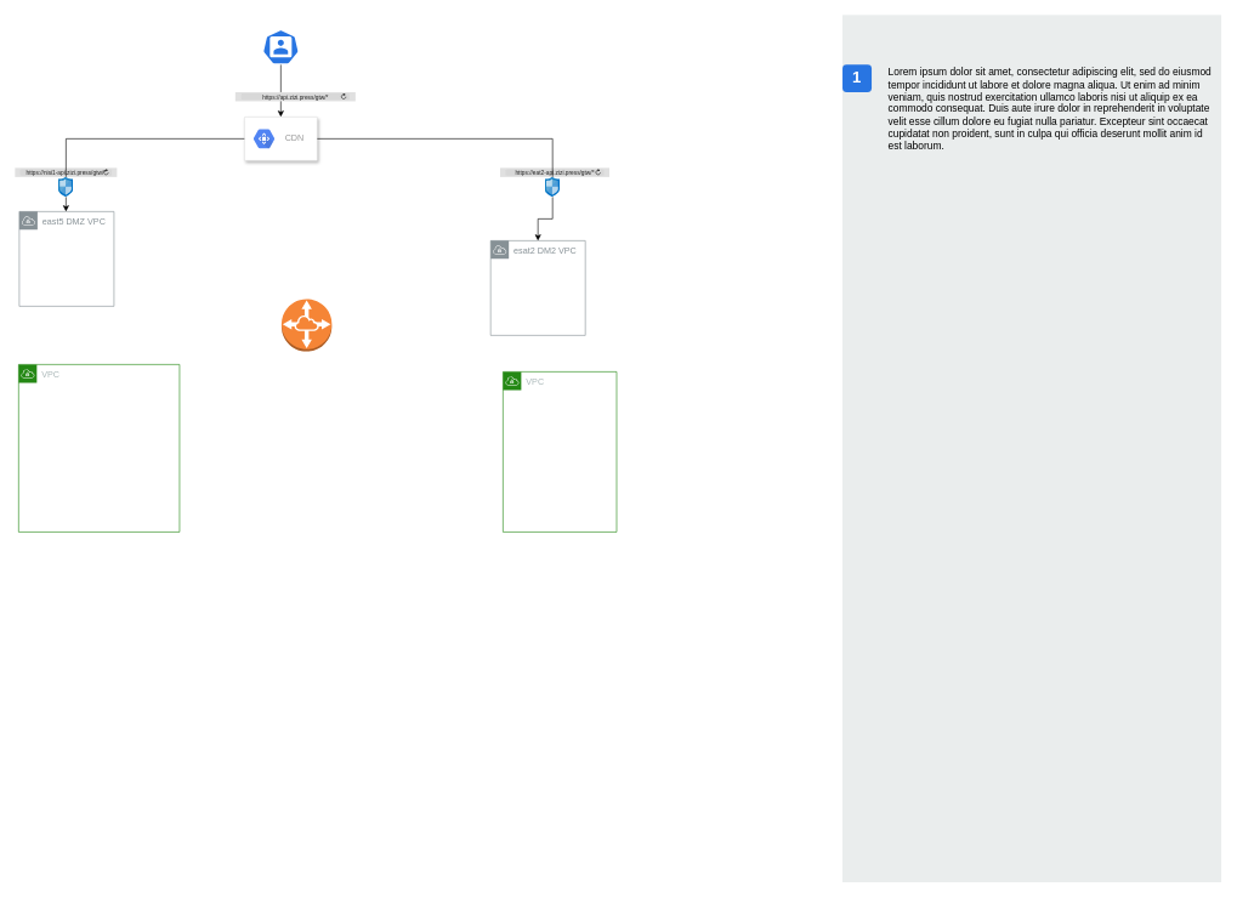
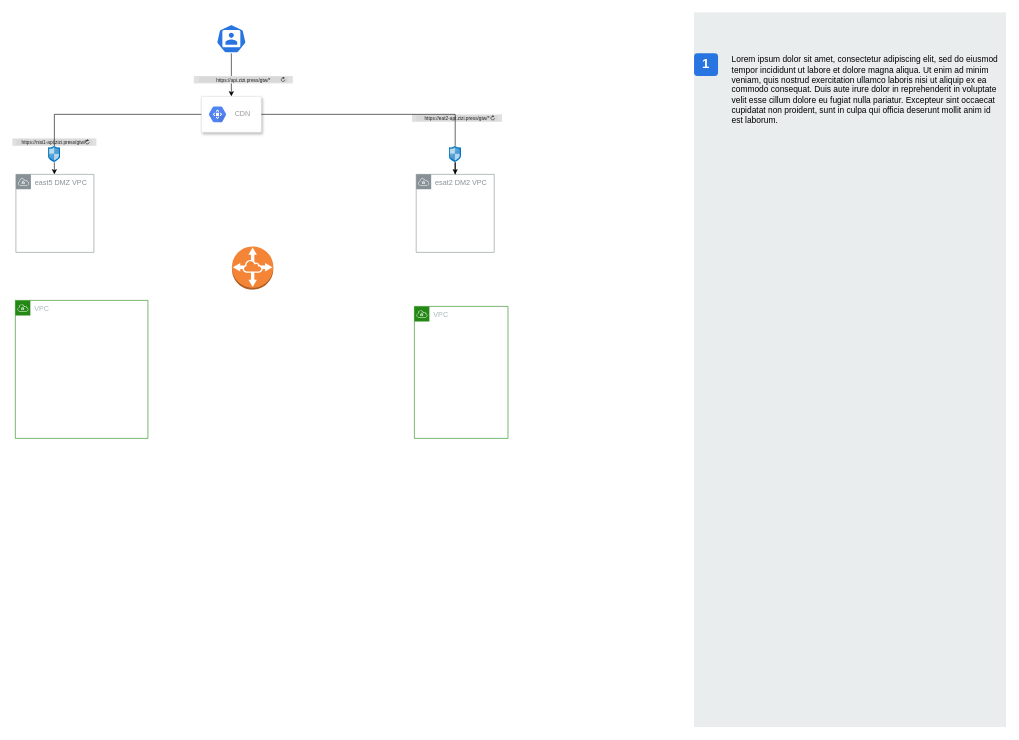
- <mxCell id="15" value="https://eat2-api.zizi.press/gtw/*" style="html=1;strokeWidth=1;shadow=0;dashed=0;shape=mxgraph.ios7ui.url;fillColor=#e0e0e0;strokeColor=#c0c0c0;buttonText=;strokeColor2=#222222;fontColor=#222222;fontSize=8;spacingTop=2;align=center;" vertex="1" parent="1"><mxGeometry x="686" y="230" width="150" height="12.5" as="geometry" /></mxCell>
+ <mxCell id="15" value="https://eat2-api.zizi.press/gtw/*" style="html=1;strokeWidth=1;shadow=0;dashed=0;shape=mxgraph.ios7ui.url;fillColor=#e0e0e0;strokeColor=#c0c0c0;buttonText=;strokeColor2=#222222;fontColor=#222222;fontSize=8;spacingTop=2;align=center;" vertex="1" parent="1"><mxGeometry x="686" y="190" width="150" height="12.5" as="geometry" /></mxCell>
- <mxCell id="13" value="esat2 DM2 VPC" style="sketch=0;outlineConnect=0;gradientColor=none;html=1;whiteSpace=wrap;fontSize=12;fontStyle=0;shape=mxgraph.aws4.group;grIcon=mxgraph.aws4.group_vpc;strokeColor=#879196;fillColor=none;verticalAlign=top;align=left;spacingLeft=30;fontColor=#879196;dashed=0;" vertex="1" parent="1"><mxGeometry x="673" y="330" width="130" height="130" as="geometry" /></mxCell>
+ <mxCell id="13" value="esat2 DM2 VPC" style="sketch=0;outlineConnect=0;gradientColor=none;html=1;whiteSpace=wrap;fontSize=12;fontStyle=0;shape=mxgraph.aws4.group;grIcon=mxgraph.aws4.group_vpc;strokeColor=#879196;fillColor=none;verticalAlign=top;align=left;spacingLeft=30;fontColor=#879196;dashed=0;" vertex="1" parent="1"><mxGeometry x="693" y="290" width="130" height="130" as="geometry" /></mxCell>
